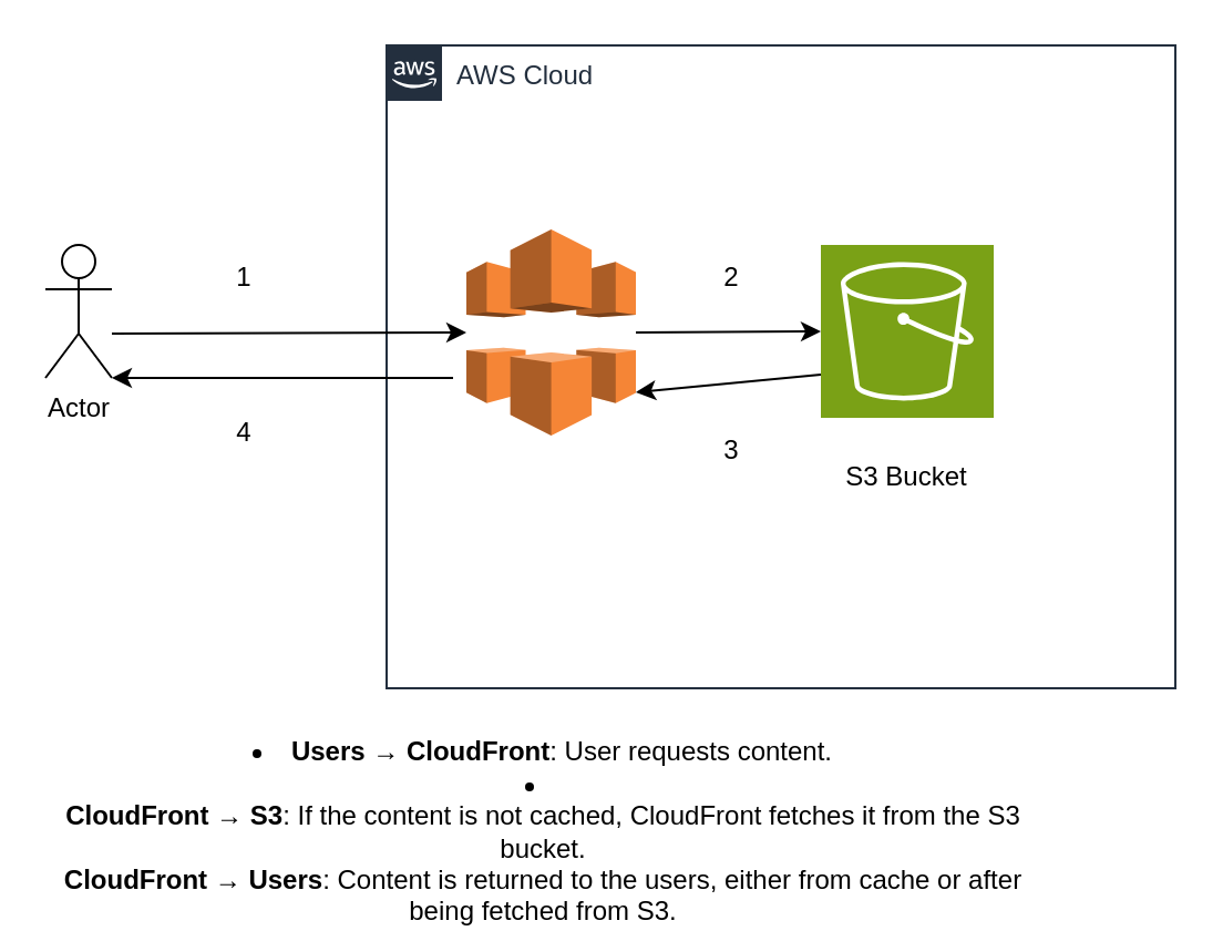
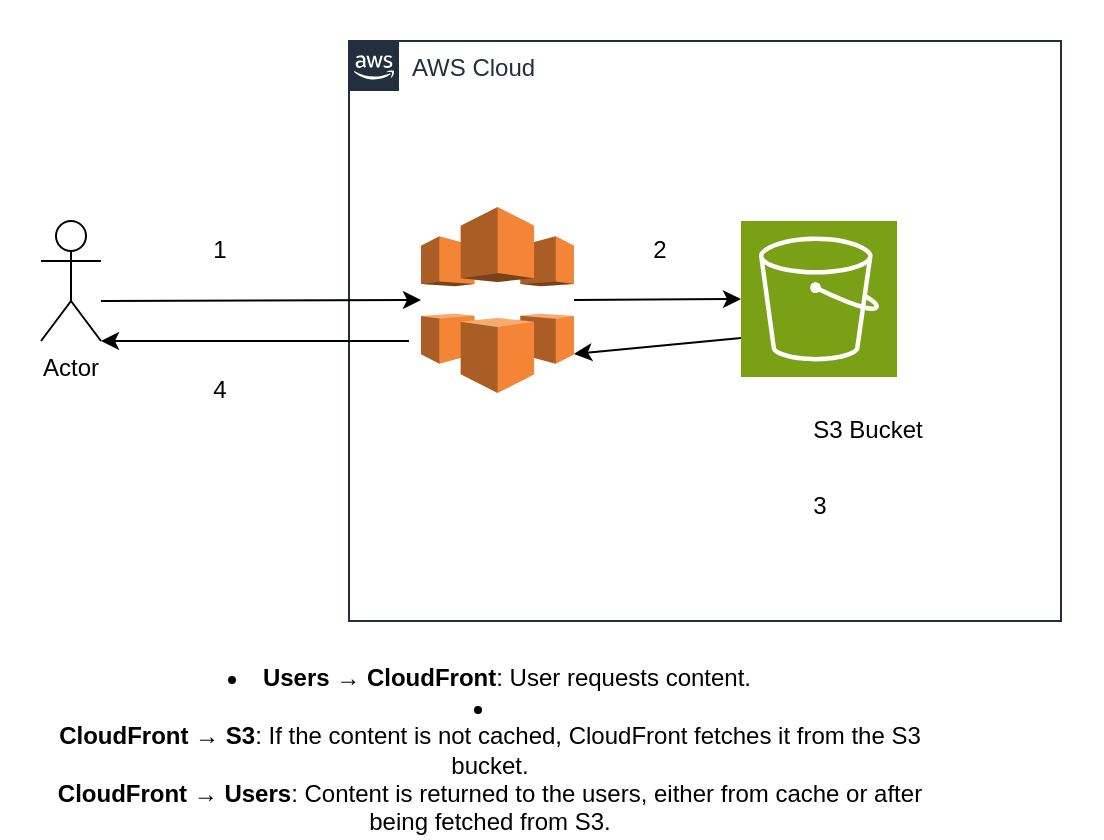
- <mxCell id="9" value="3" style="text;html=1;align=center;verticalAlign=middle;whiteSpace=wrap;rounded=0;" vertex="1" parent="2"><mxGeometry x="126" y="168" width="60" height="30" as="geometry" /></mxCell>
+ <mxCell id="9" value="3" style="text;html=1;align=center;verticalAlign=middle;whiteSpace=wrap;rounded=0;" vertex="1" parent="2"><mxGeometry x="206" y="218" width="60" height="30" as="geometry" /></mxCell>
- <mxCell id="7" value="S3 Bucket" style="text;html=1;align=center;verticalAlign=middle;whiteSpace=wrap;rounded=0;" vertex="1" parent="2"><mxGeometry x="205" y="180" width="60" height="30" as="geometry" /></mxCell>
+ <mxCell id="7" value="S3 Bucket" style="text;html=1;align=center;verticalAlign=middle;whiteSpace=wrap;rounded=0;" vertex="1" parent="2"><mxGeometry x="230" y="180" width="60" height="30" as="geometry" /></mxCell>
